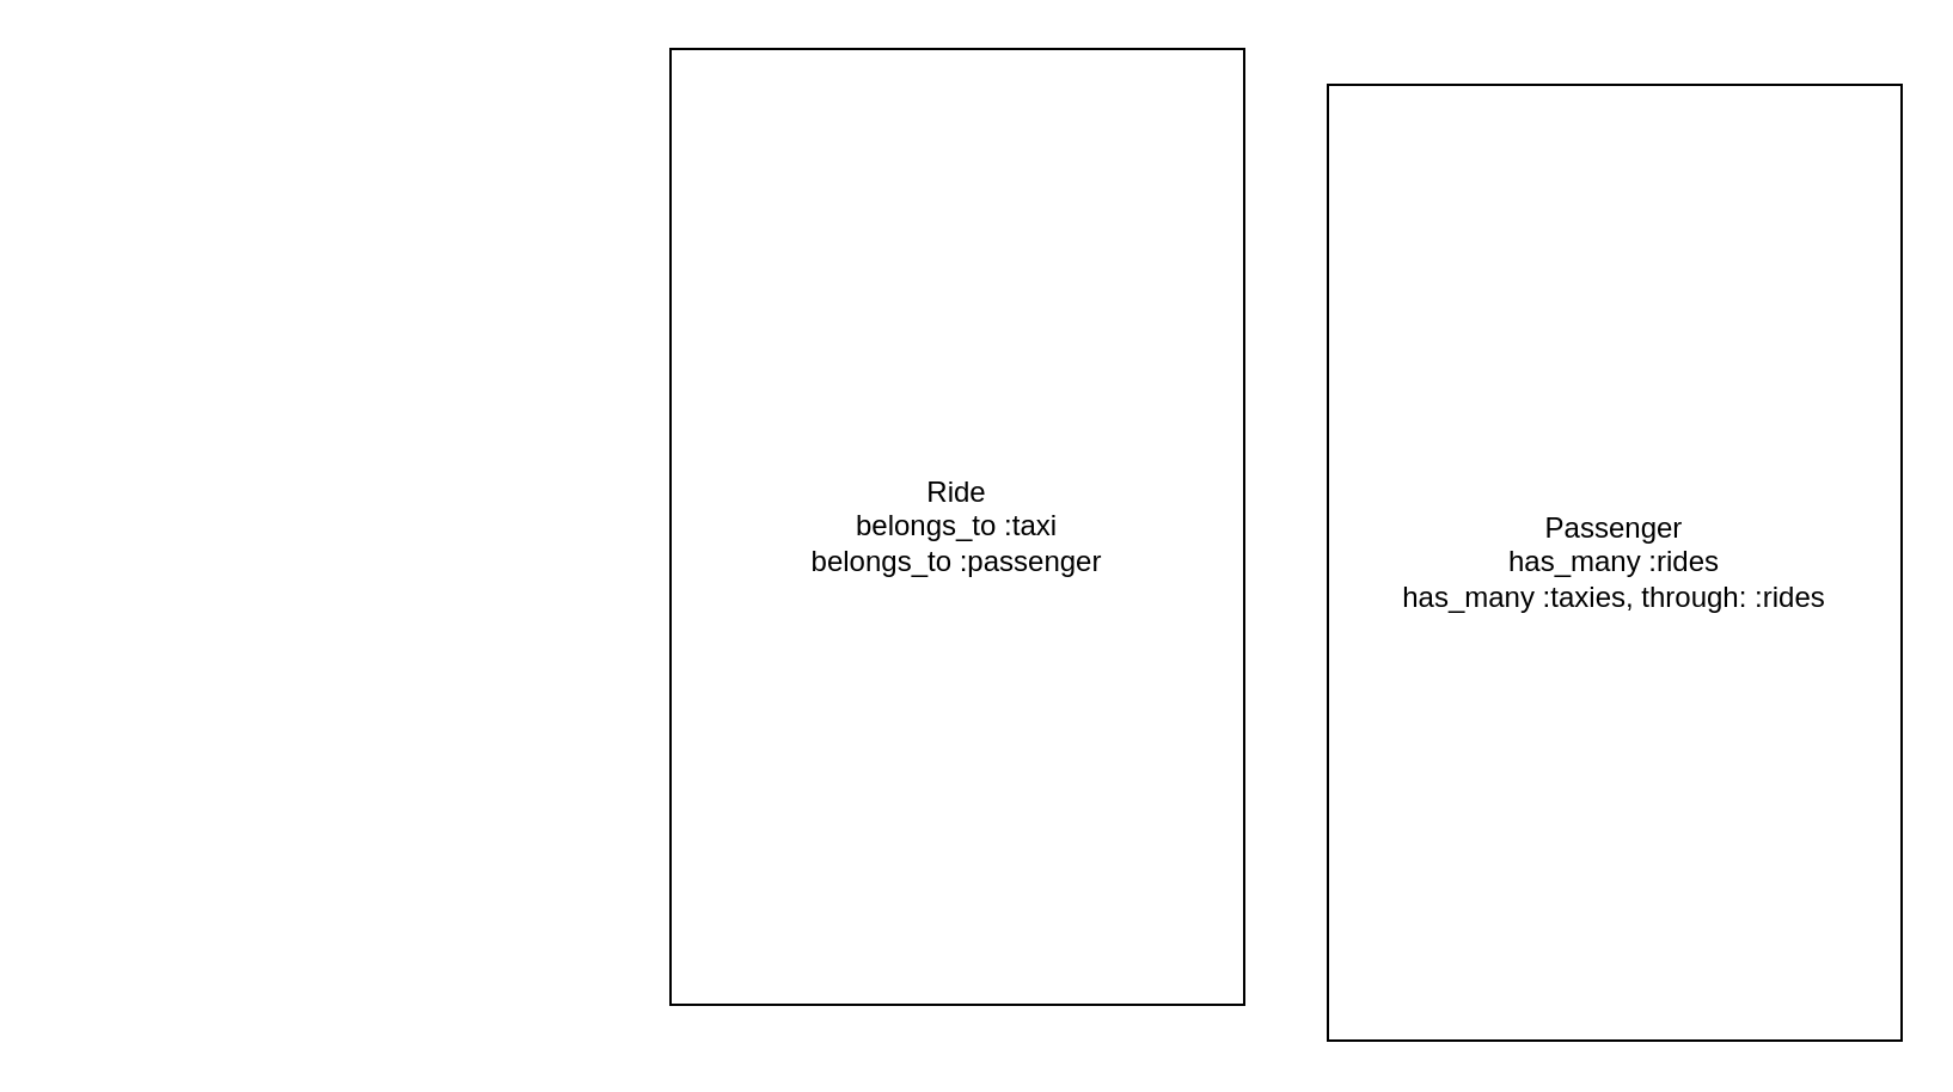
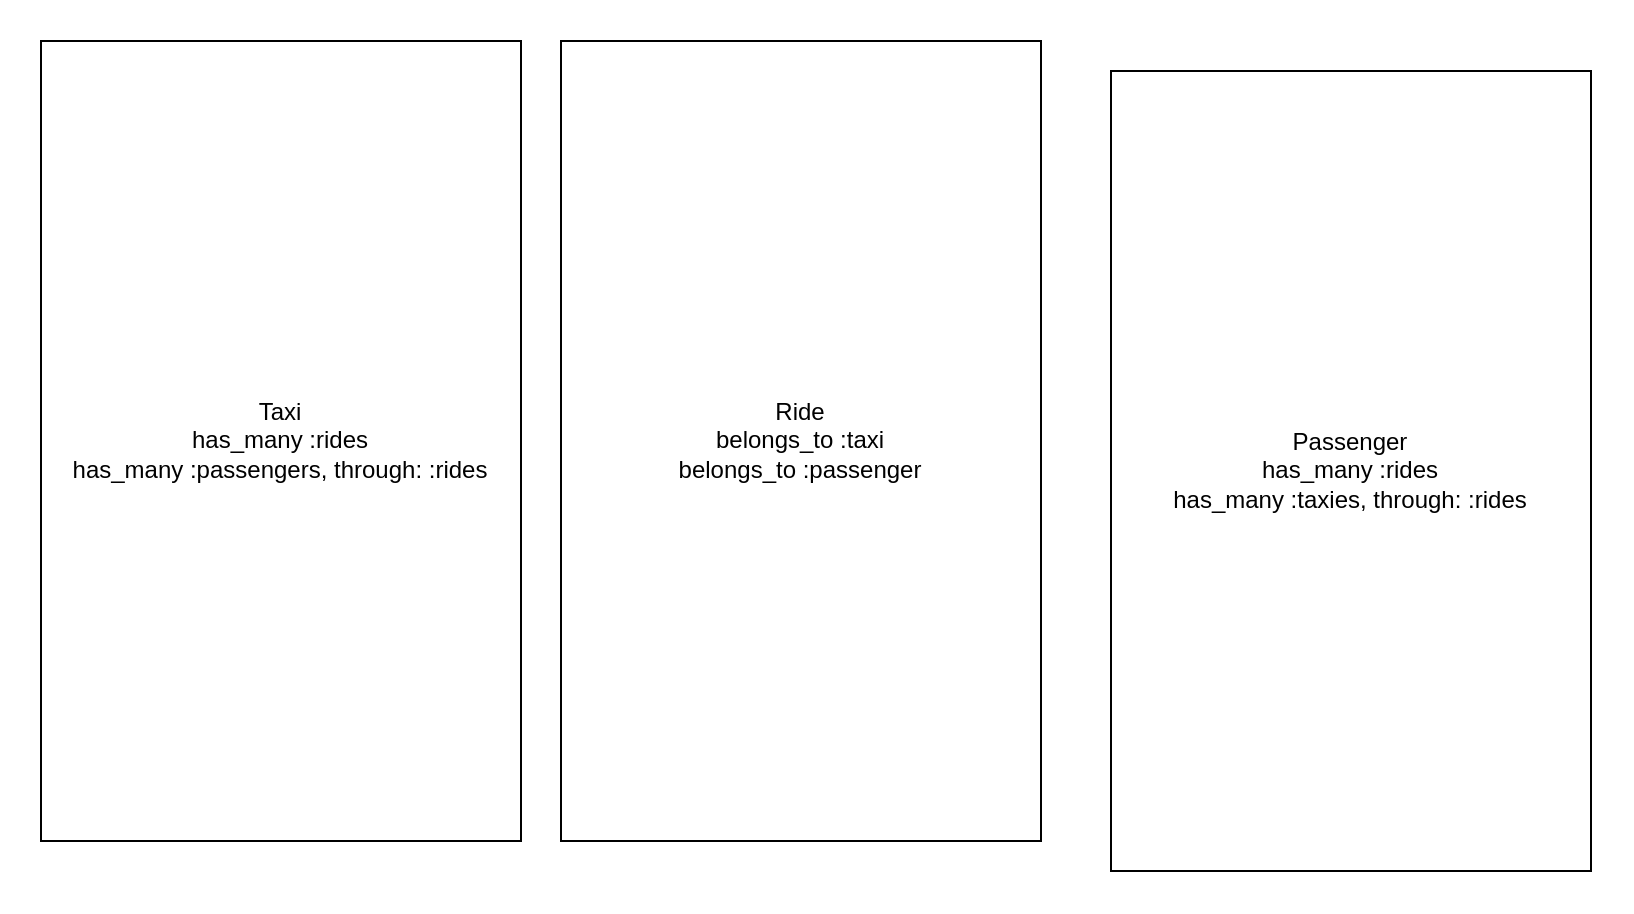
+ <mxCell id="2" value="Taxi&lt;br&gt;has_many :rides&lt;br&gt;has_many :passengers, through: :rides" style="whiteSpace=wrap;html=1;" vertex="1" parent="1"><mxGeometry x="20" y="20" width="240" height="400" as="geometry" /></mxCell>
